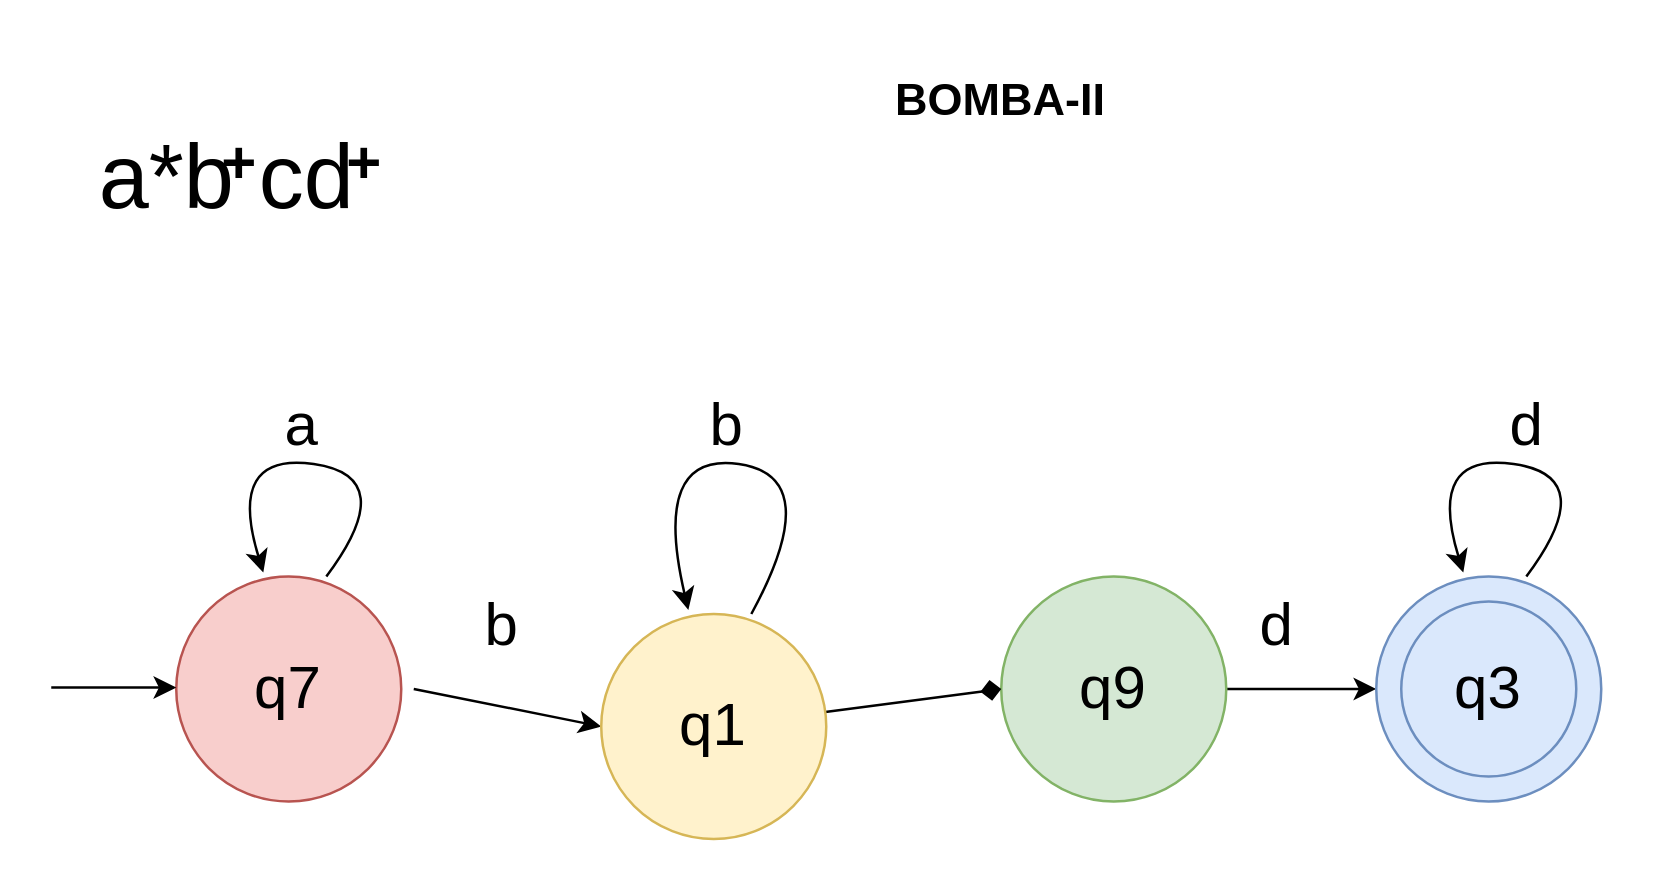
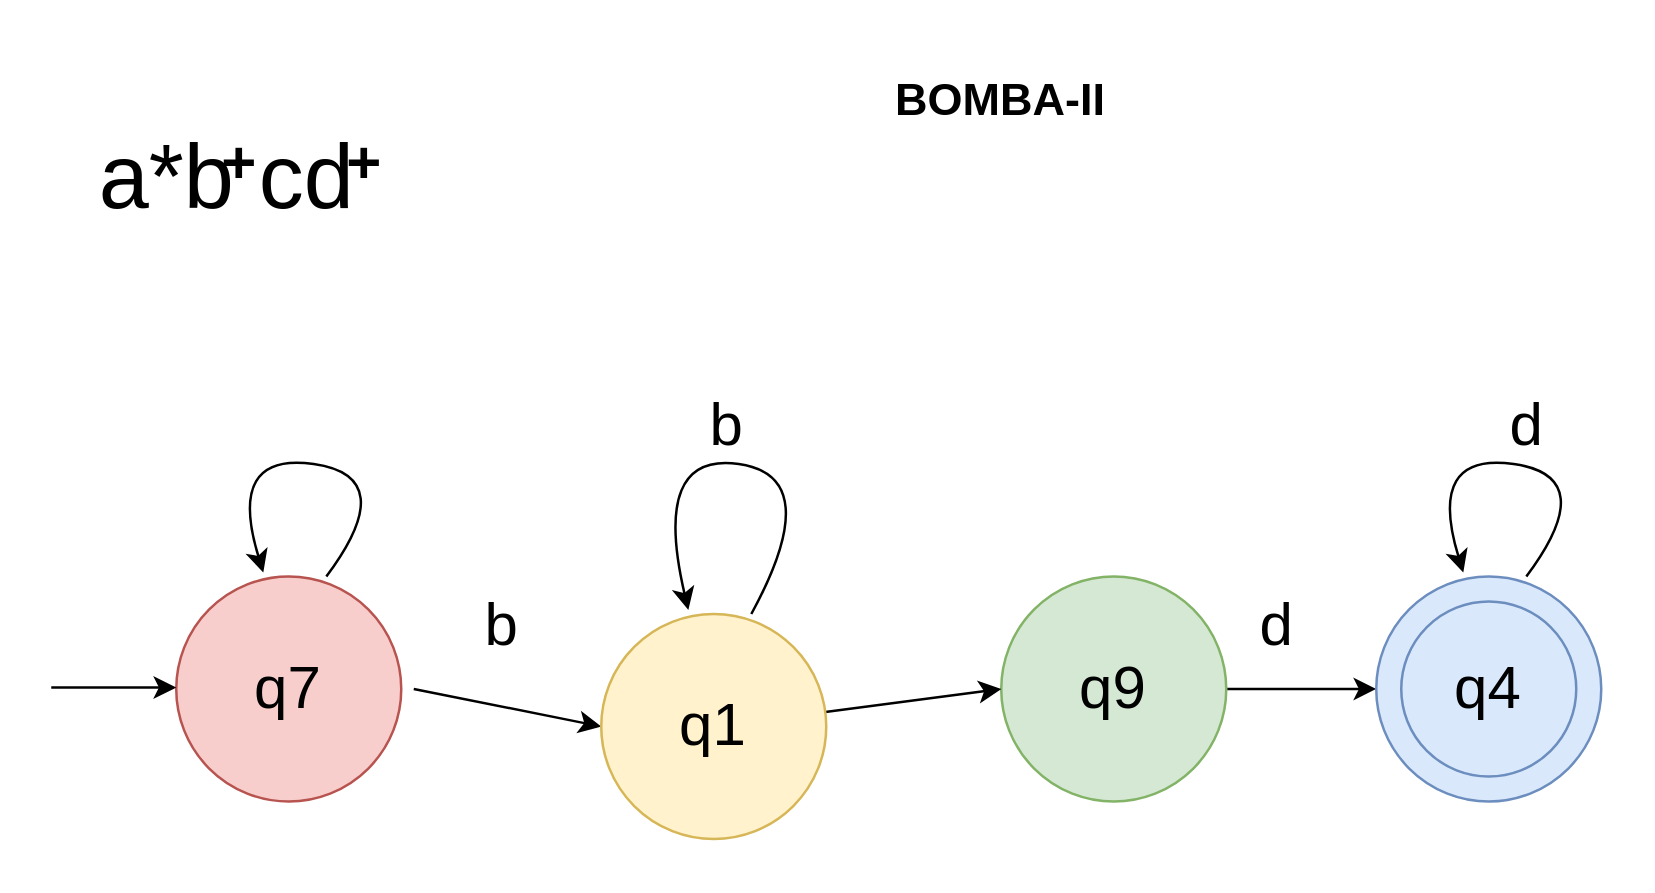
- <mxCell id="17" value="a" style="text;html=1;align=center;verticalAlign=middle;resizable=0;points=[];autosize=1;strokeColor=none;fillColor=none;fontSize=24;" vertex="1" parent="1"><mxGeometry x="100" y="150" width="40" height="40" as="geometry" /></mxCell>
- <mxCell id="16" value="q3" style="ellipse;whiteSpace=wrap;html=1;aspect=fixed;fontSize=24;fillColor=#dae8fc;strokeColor=#6c8ebf;" vertex="1" parent="1"><mxGeometry x="560" y="240" width="70" height="70" as="geometry" /></mxCell>
+ <mxCell id="16" value="q4" style="ellipse;whiteSpace=wrap;html=1;aspect=fixed;fontSize=24;fillColor=#dae8fc;strokeColor=#6c8ebf;" vertex="1" parent="1"><mxGeometry x="560" y="240" width="70" height="70" as="geometry" /></mxCell>
- <mxCell id="9" style="edgeStyle=none;html=1;entryX=0;entryY=0.5;entryDx=0;entryDy=0;fontSize=24;endArrow=diamond;" edge="1" parent="1" source="10" target="8"><mxGeometry relative="1" as="geometry" /></mxCell>
+ <mxCell id="9" style="edgeStyle=none;html=1;entryX=0;entryY=0.5;entryDx=0;entryDy=0;fontSize=24;" edge="1" parent="1" source="10" target="8"><mxGeometry relative="1" as="geometry" /></mxCell>
